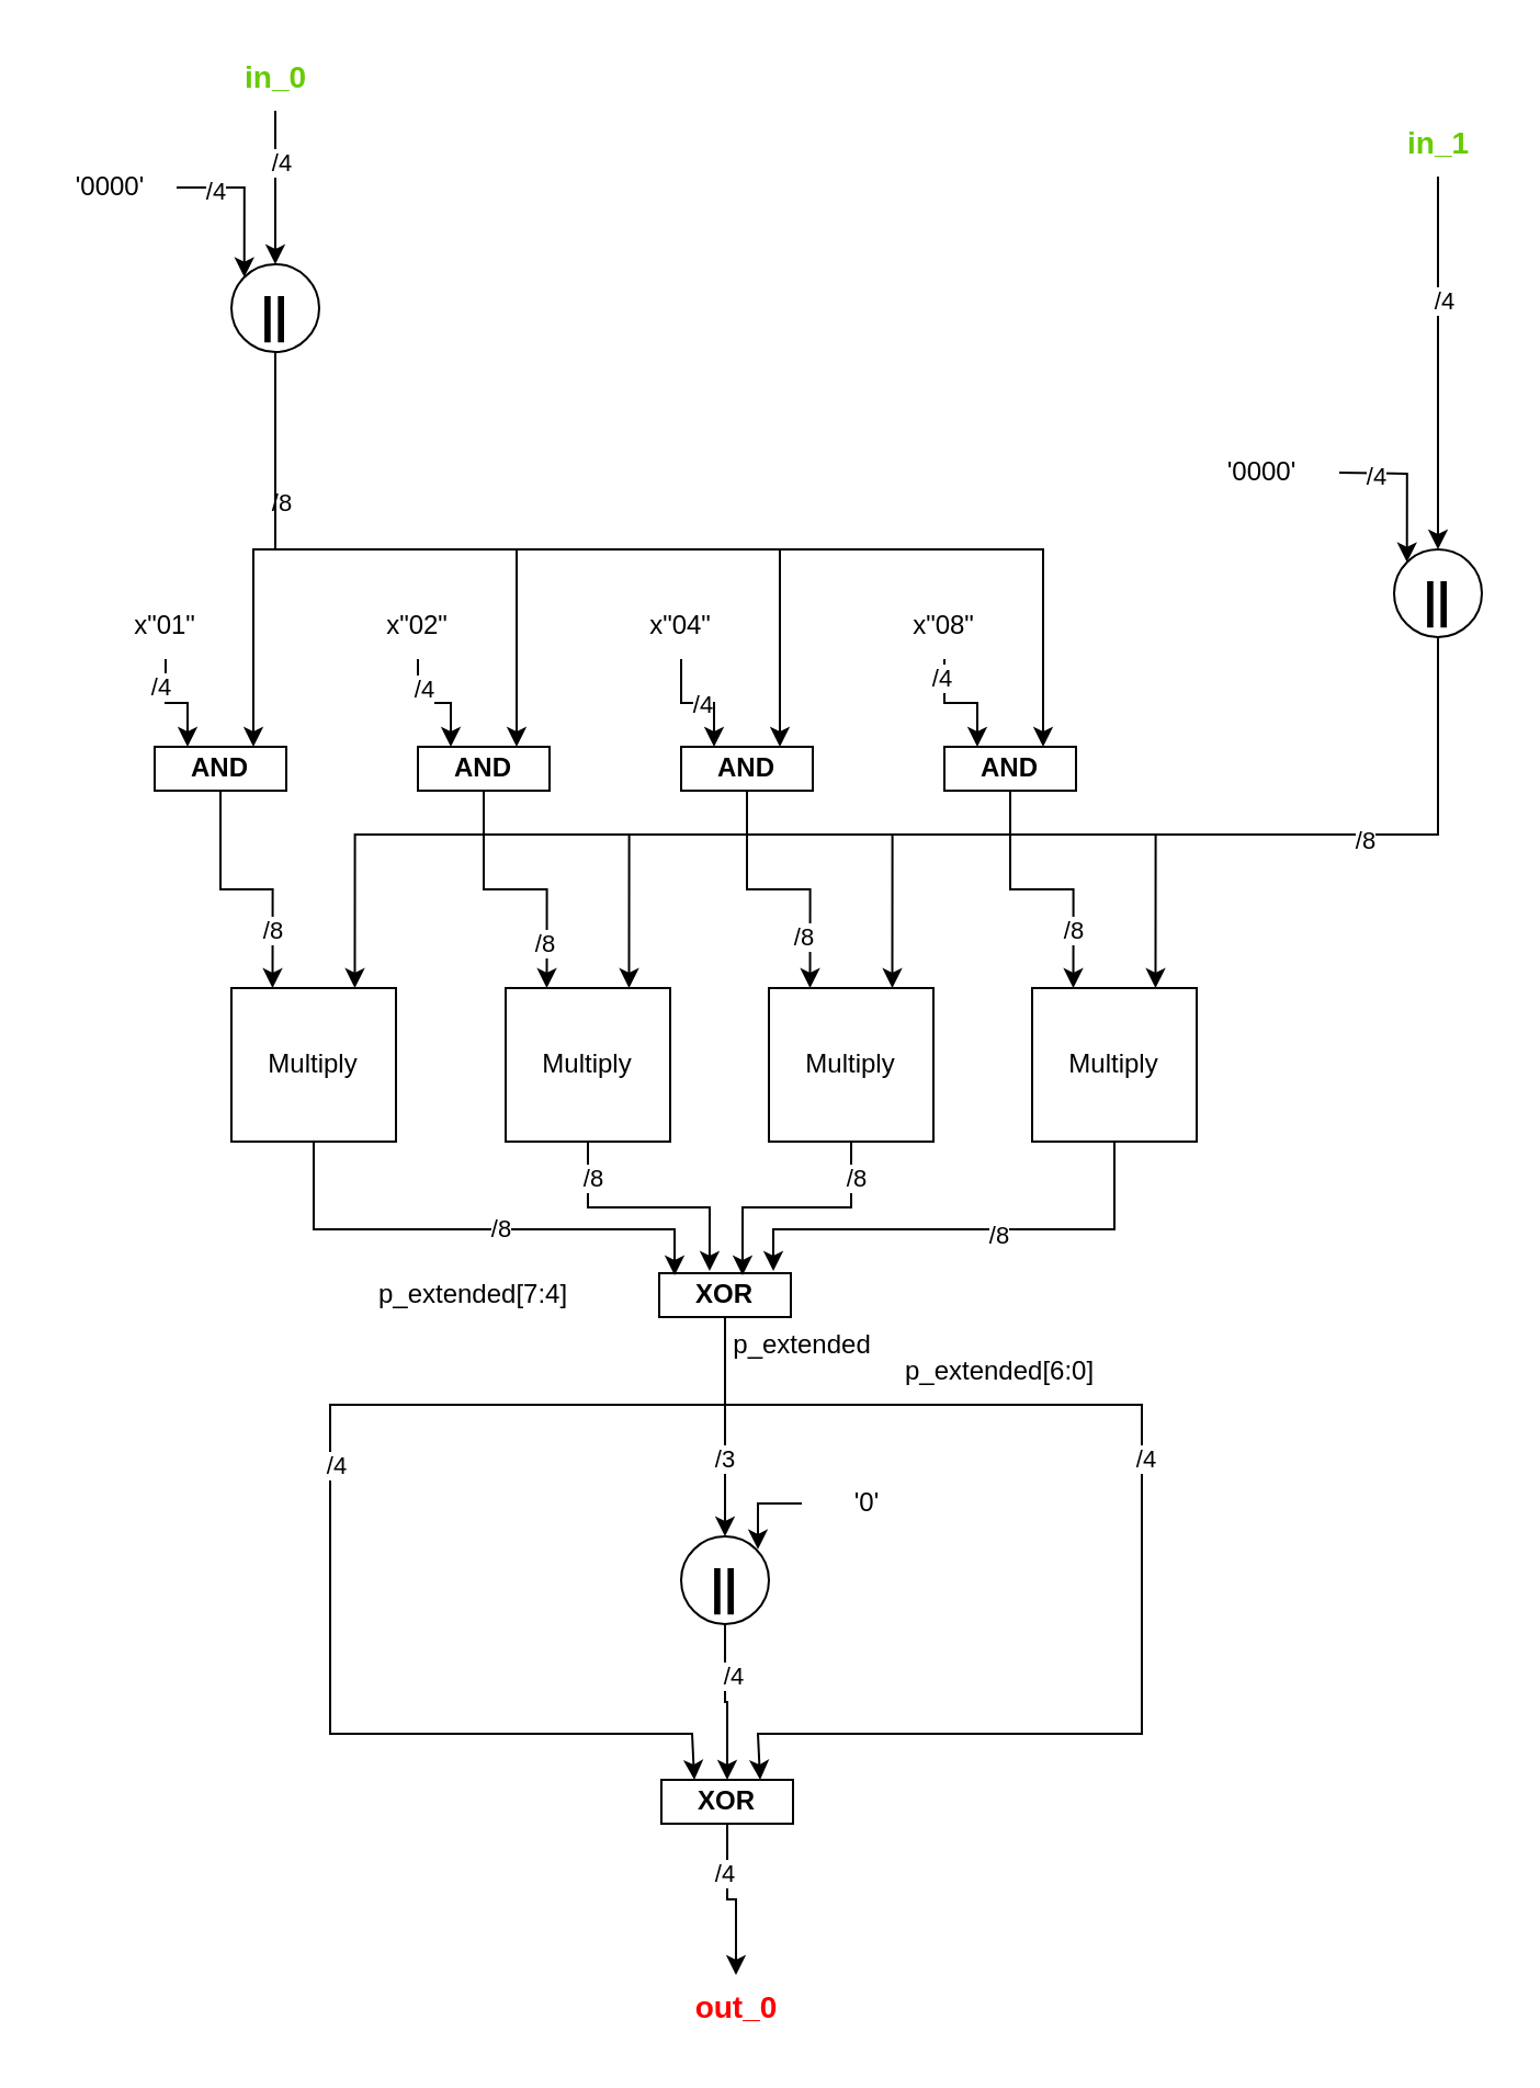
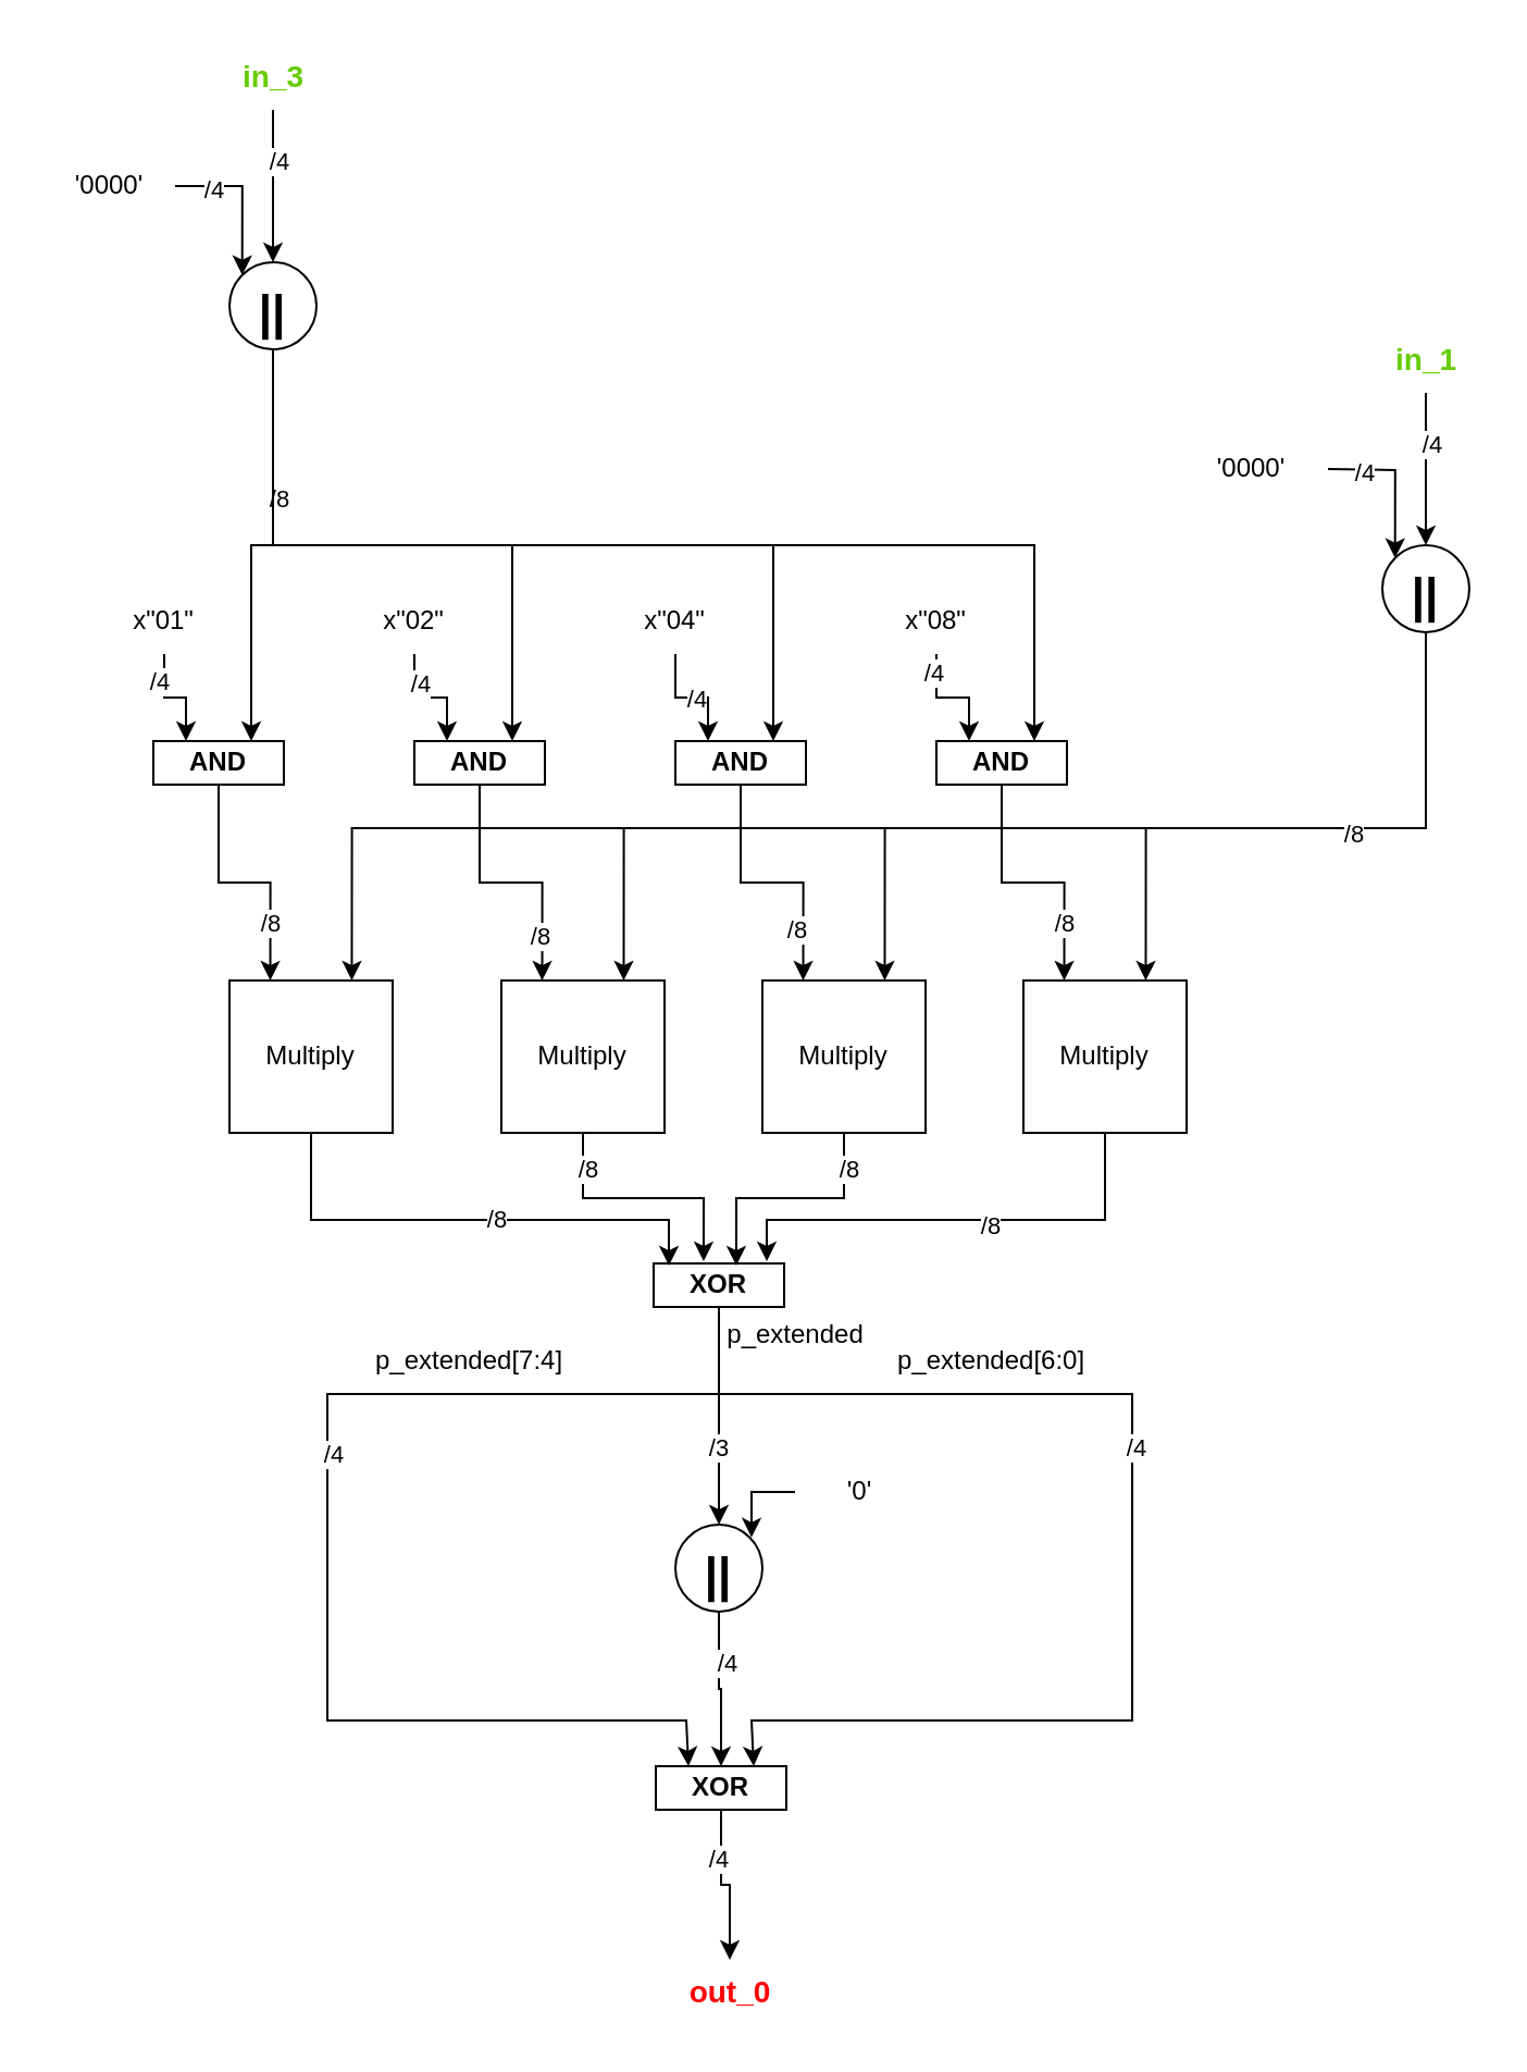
- <mxCell id="4" value="&lt;font color=&quot;#66cc00&quot;&gt;&lt;span style=&quot;font-size: 14px;&quot;&gt;&lt;b&gt;in_0&lt;/b&gt;&lt;/span&gt;&lt;/font&gt;" style="text;html=1;align=center;verticalAlign=middle;resizable=0;points=[];autosize=1;strokeColor=none;fillColor=none;" vertex="1" parent="1"><mxGeometry x="100" y="20" width="50" height="30" as="geometry" /></mxCell>
+ <mxCell id="4" value="&lt;font color=&quot;#66cc00&quot;&gt;&lt;span style=&quot;font-size: 14px;&quot;&gt;&lt;b&gt;in_3&lt;/b&gt;&lt;/span&gt;&lt;/font&gt;" style="text;html=1;align=center;verticalAlign=middle;resizable=0;points=[];autosize=1;strokeColor=none;fillColor=none;" vertex="1" parent="1"><mxGeometry x="100" y="20" width="50" height="30" as="geometry" /></mxCell>
- <mxCell id="17" value="&lt;font color=&quot;#66cc00&quot;&gt;&lt;span style=&quot;font-size: 14px;&quot;&gt;&lt;b&gt;in_1&lt;/b&gt;&lt;/span&gt;&lt;/font&gt;" style="text;html=1;align=center;verticalAlign=middle;resizable=0;points=[];autosize=1;strokeColor=none;fillColor=none;" vertex="1" parent="1"><mxGeometry x="630" y="50" width="50" height="30" as="geometry" /></mxCell>
+ <mxCell id="17" value="&lt;font color=&quot;#66cc00&quot;&gt;&lt;span style=&quot;font-size: 14px;&quot;&gt;&lt;b&gt;in_1&lt;/b&gt;&lt;/span&gt;&lt;/font&gt;" style="text;html=1;align=center;verticalAlign=middle;resizable=0;points=[];autosize=1;strokeColor=none;fillColor=none;" vertex="1" parent="1"><mxGeometry x="630" y="150" width="50" height="30" as="geometry" /></mxCell>
- <mxCell id="75" value="p_extended[7:4]" style="text;html=1;align=center;verticalAlign=middle;resizable=0;points=[];autosize=1;strokeColor=none;fillColor=none;" vertex="1" parent="1"><mxGeometry x="160" y="575" width="110" height="30" as="geometry" /></mxCell>
+ <mxCell id="75" value="p_extended[7:4]" style="text;html=1;align=center;verticalAlign=middle;resizable=0;points=[];autosize=1;strokeColor=none;fillColor=none;" vertex="1" parent="1"><mxGeometry x="160" y="610" width="110" height="30" as="geometry" /></mxCell>
